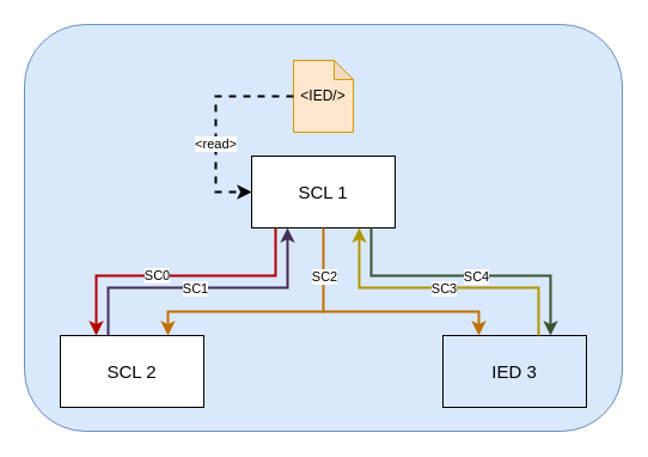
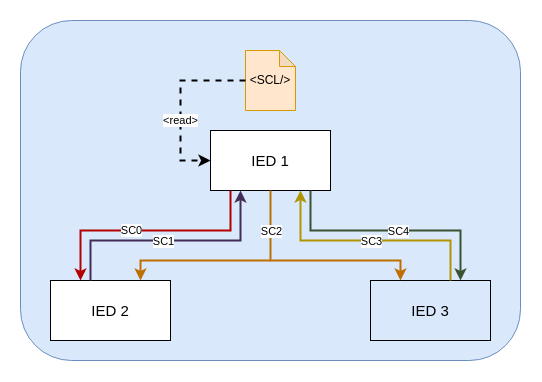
- <mxCell id="4" value="&amp;lt;IED/&amp;gt;" style="shape=note;whiteSpace=wrap;html=1;backgroundOutline=1;darkOpacity=0.05;size=16;fillColor=#ffe6cc;strokeColor=#d79b00;" parent="1" vertex="1"><mxGeometry x="245" y="50" width="50" height="60" as="geometry" /></mxCell>
+ <mxCell id="4" value="&amp;lt;SCL/&amp;gt;" style="shape=note;whiteSpace=wrap;html=1;backgroundOutline=1;darkOpacity=0.05;size=16;fillColor=#ffe6cc;strokeColor=#d79b00;" parent="1" vertex="1"><mxGeometry x="245" y="50" width="50" height="60" as="geometry" /></mxCell>
- <mxCell id="3" value="&lt;font style=&quot;font-size: 15px;&quot;&gt;SCL 1&lt;/font&gt;" style="rounded=0;whiteSpace=wrap;html=1;" parent="1" vertex="1"><mxGeometry x="210" y="130" width="120" height="60" as="geometry" /></mxCell>
+ <mxCell id="3" value="&lt;font style=&quot;font-size: 15px;&quot;&gt;IED 1&lt;/font&gt;" style="rounded=0;whiteSpace=wrap;html=1;" parent="1" vertex="1"><mxGeometry x="210" y="130" width="120" height="60" as="geometry" /></mxCell>
- <mxCell id="7" value="&lt;font style=&quot;font-size: 15px;&quot;&gt;SCL 2&lt;/font&gt;" style="rounded=0;whiteSpace=wrap;html=1;" parent="1" vertex="1"><mxGeometry x="50" y="280" width="120" height="60" as="geometry" /></mxCell>
+ <mxCell id="7" value="&lt;font style=&quot;font-size: 15px;&quot;&gt;IED 2&lt;/font&gt;" style="rounded=0;whiteSpace=wrap;html=1;" parent="1" vertex="1"><mxGeometry x="50" y="280" width="120" height="60" as="geometry" /></mxCell>
